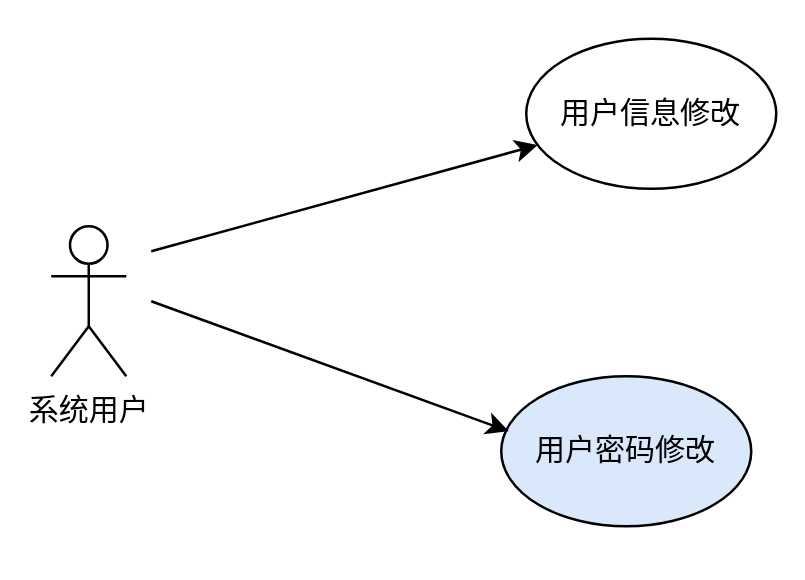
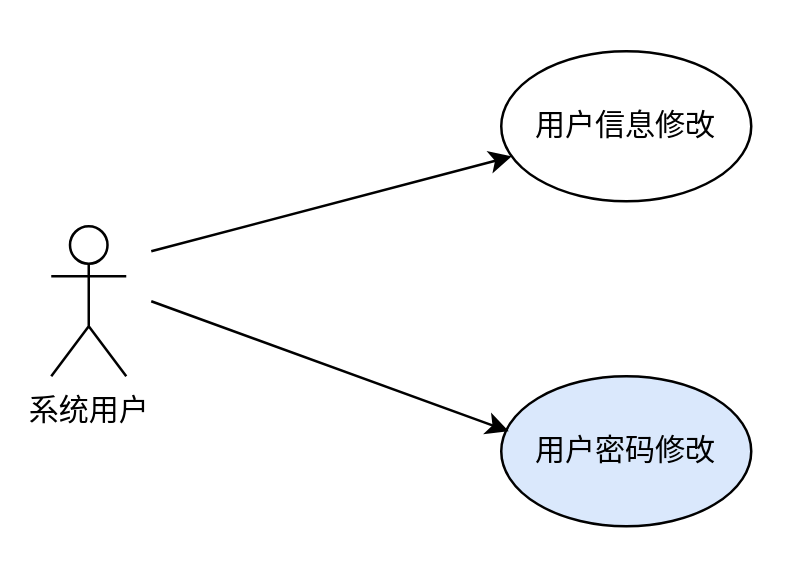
- <mxCell id="3" value="用户信息修改" style="ellipse;whiteSpace=wrap;html=1;" vertex="1" parent="1"><mxGeometry x="210" y="15" width="100" height="60" as="geometry" /></mxCell>
+ <mxCell id="3" value="用户信息修改" style="ellipse;whiteSpace=wrap;html=1;" vertex="1" parent="1"><mxGeometry x="200" y="20" width="100" height="60" as="geometry" /></mxCell>
